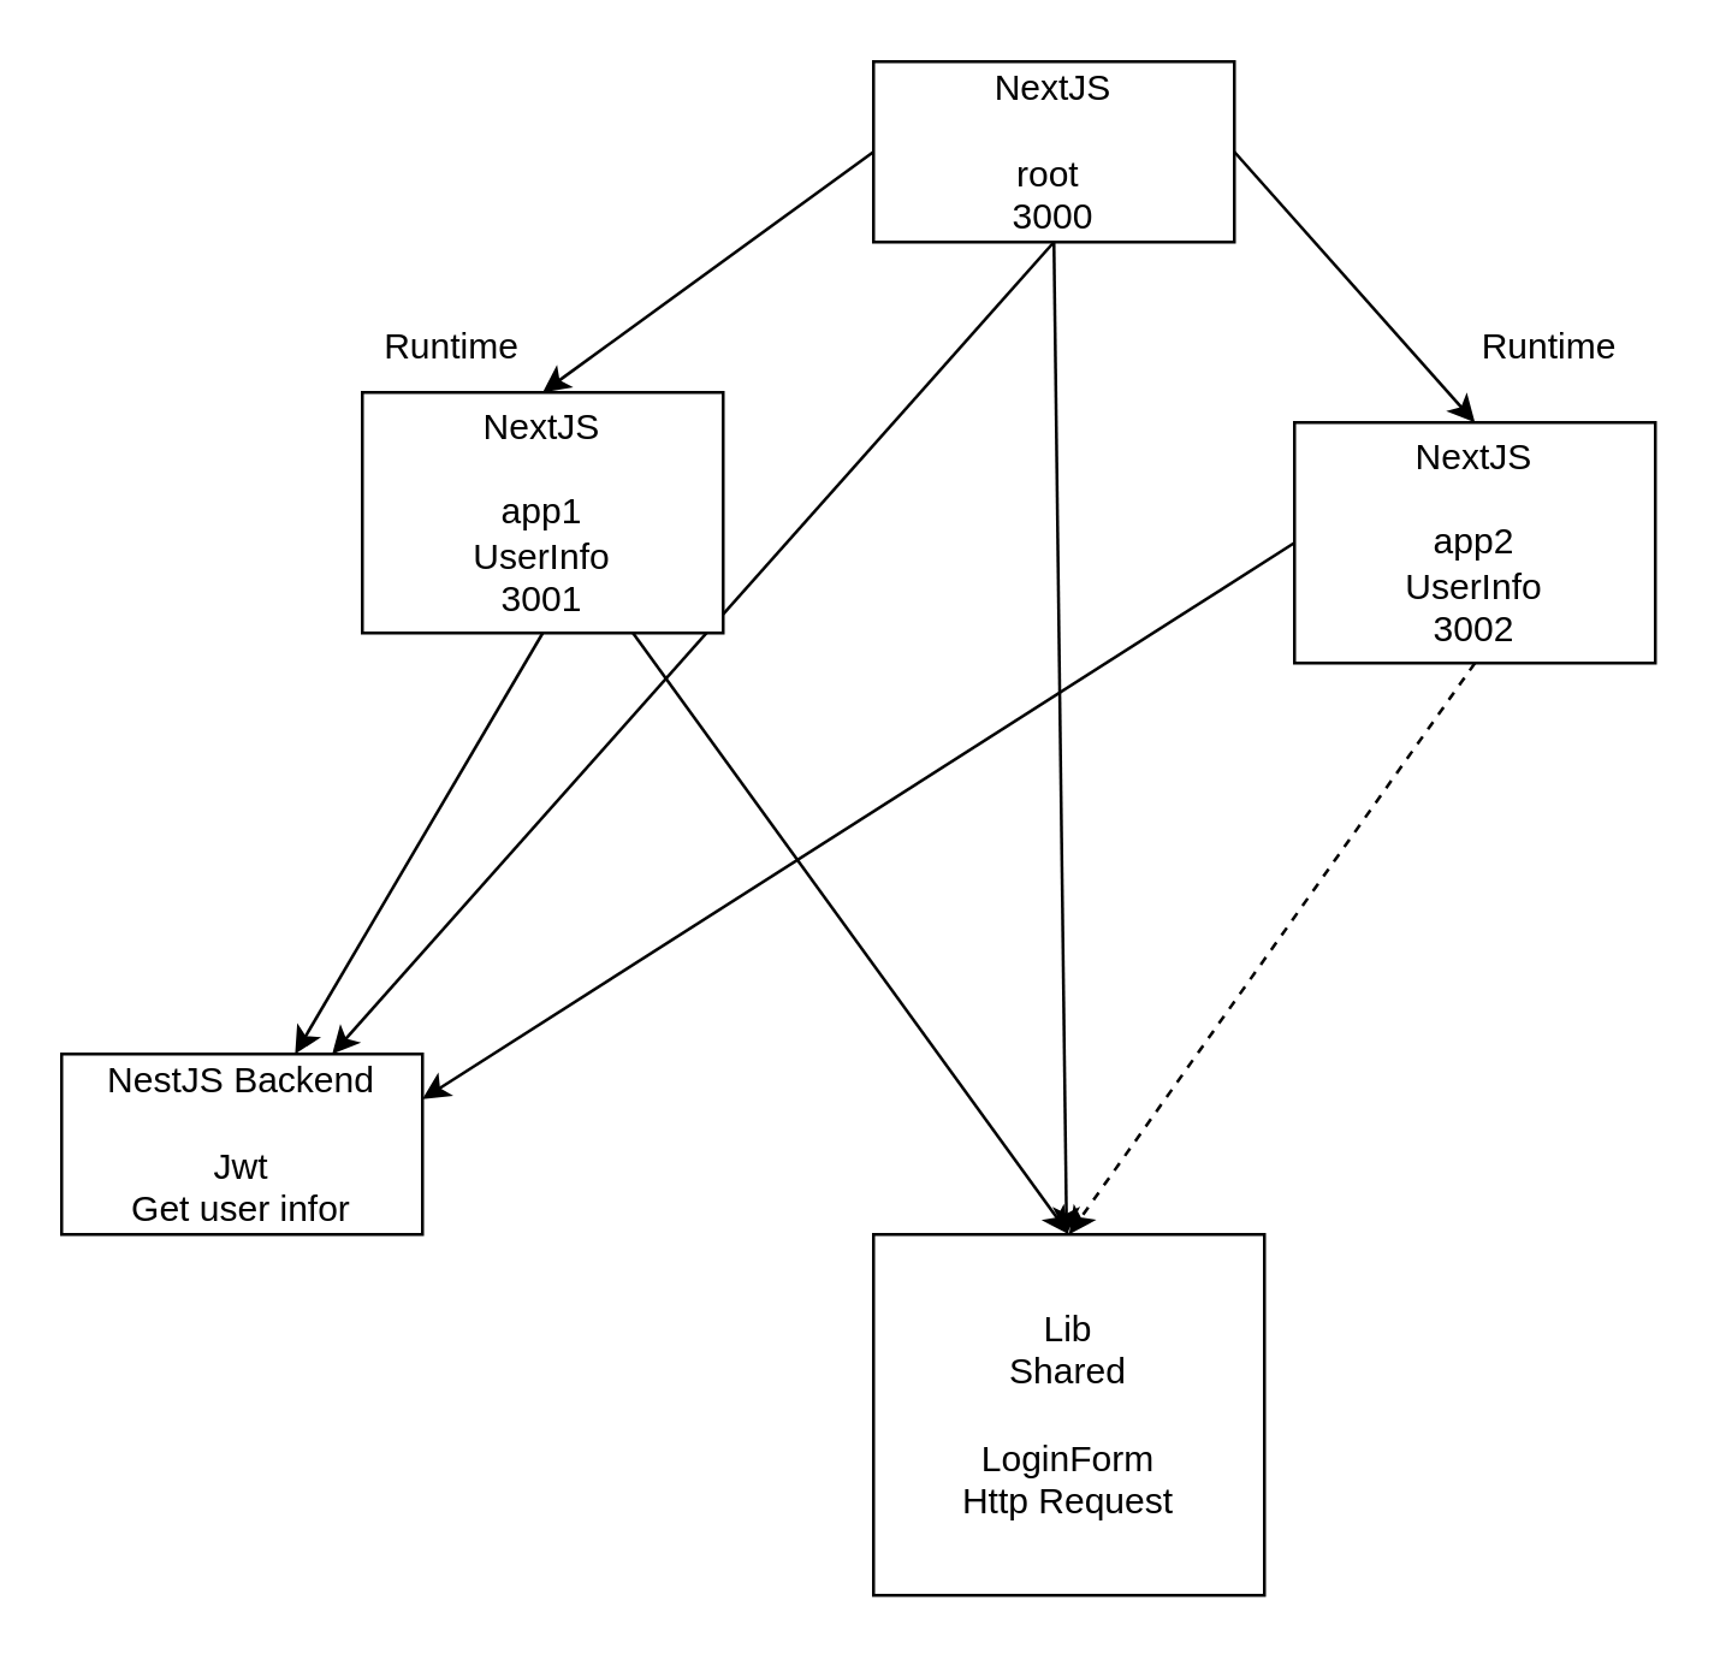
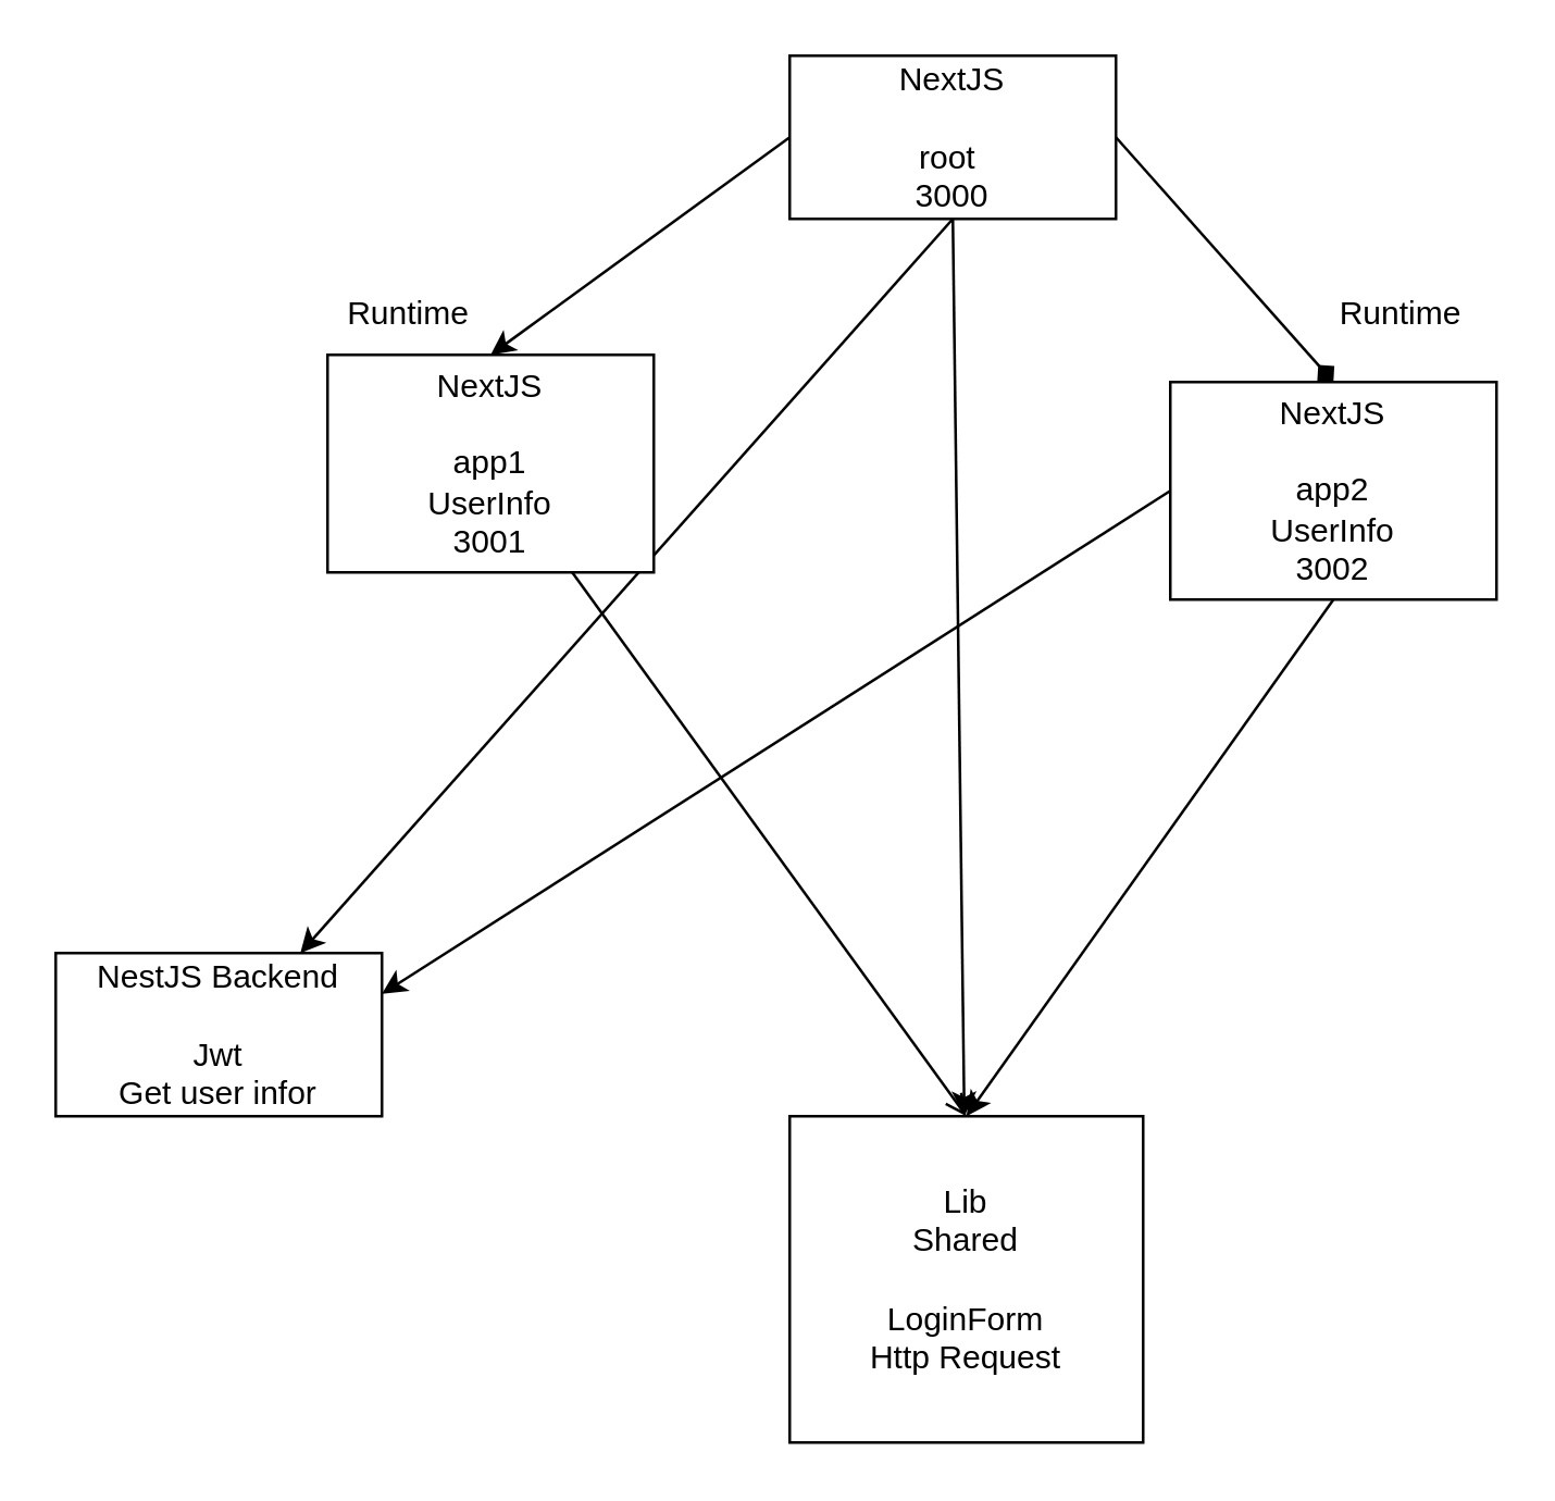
- <mxCell id="3" style="edgeStyle=none;html=1;exitX=1;exitY=0.5;exitDx=0;exitDy=0;entryX=0.5;entryY=0;entryDx=0;entryDy=0;" parent="1" source="6" target="12" edge="1"><mxGeometry relative="1" as="geometry" /></mxCell>
+ <mxCell id="3" style="edgeStyle=none;html=1;exitX=1;exitY=0.5;exitDx=0;exitDy=0;entryX=0.5;entryY=0;entryDx=0;entryDy=0;endArrow=diamond;" parent="1" source="6" target="12" edge="1"><mxGeometry relative="1" as="geometry" /></mxCell>
- <mxCell id="7" style="edgeStyle=none;html=1;exitX=0.5;exitY=1;exitDx=0;exitDy=0;" edge="1" parent="1" source="9" target="14"><mxGeometry relative="1" as="geometry" /></mxCell>
- <mxCell id="10" style="edgeStyle=none;html=1;exitX=0.5;exitY=1;exitDx=0;exitDy=0;entryX=0.5;entryY=0;entryDx=0;entryDy=0;dashed=1;" edge="1" parent="1" source="12" target="13"><mxGeometry relative="1" as="geometry" /></mxCell>
+ <mxCell id="10" style="edgeStyle=none;html=1;exitX=0.5;exitY=1;exitDx=0;exitDy=0;entryX=0.5;entryY=0;entryDx=0;entryDy=0;" edge="1" parent="1" source="12" target="13"><mxGeometry relative="1" as="geometry" /></mxCell>
- <mxCell id="8" style="edgeStyle=none;html=1;exitX=0.75;exitY=1;exitDx=0;exitDy=0;entryX=0.5;entryY=0;entryDx=0;entryDy=0;" edge="1" parent="1" source="9" target="13"><mxGeometry relative="1" as="geometry" /></mxCell>
+ <mxCell id="8" style="edgeStyle=none;html=1;exitX=0.75;exitY=1;exitDx=0;exitDy=0;entryX=0.5;entryY=0;entryDx=0;entryDy=0;endArrow=open;" edge="1" parent="1" source="9" target="13"><mxGeometry relative="1" as="geometry" /></mxCell>
